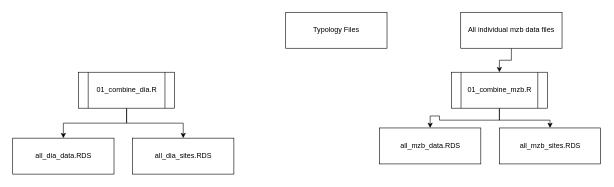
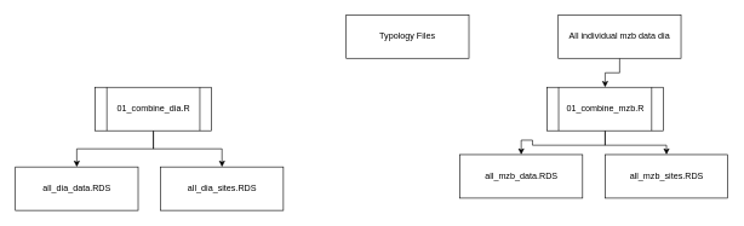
- <mxCell id="3" value="All individual mzb data files" style="rounded=0;whiteSpace=wrap;html=1;" parent="1" vertex="1"><mxGeometry x="768" y="20" width="169" height="60" as="geometry" /></mxCell>
+ <mxCell id="3" value="All individual mzb data dia" style="rounded=0;whiteSpace=wrap;html=1;" parent="1" vertex="1"><mxGeometry x="768" y="20" width="169" height="60" as="geometry" /></mxCell>
